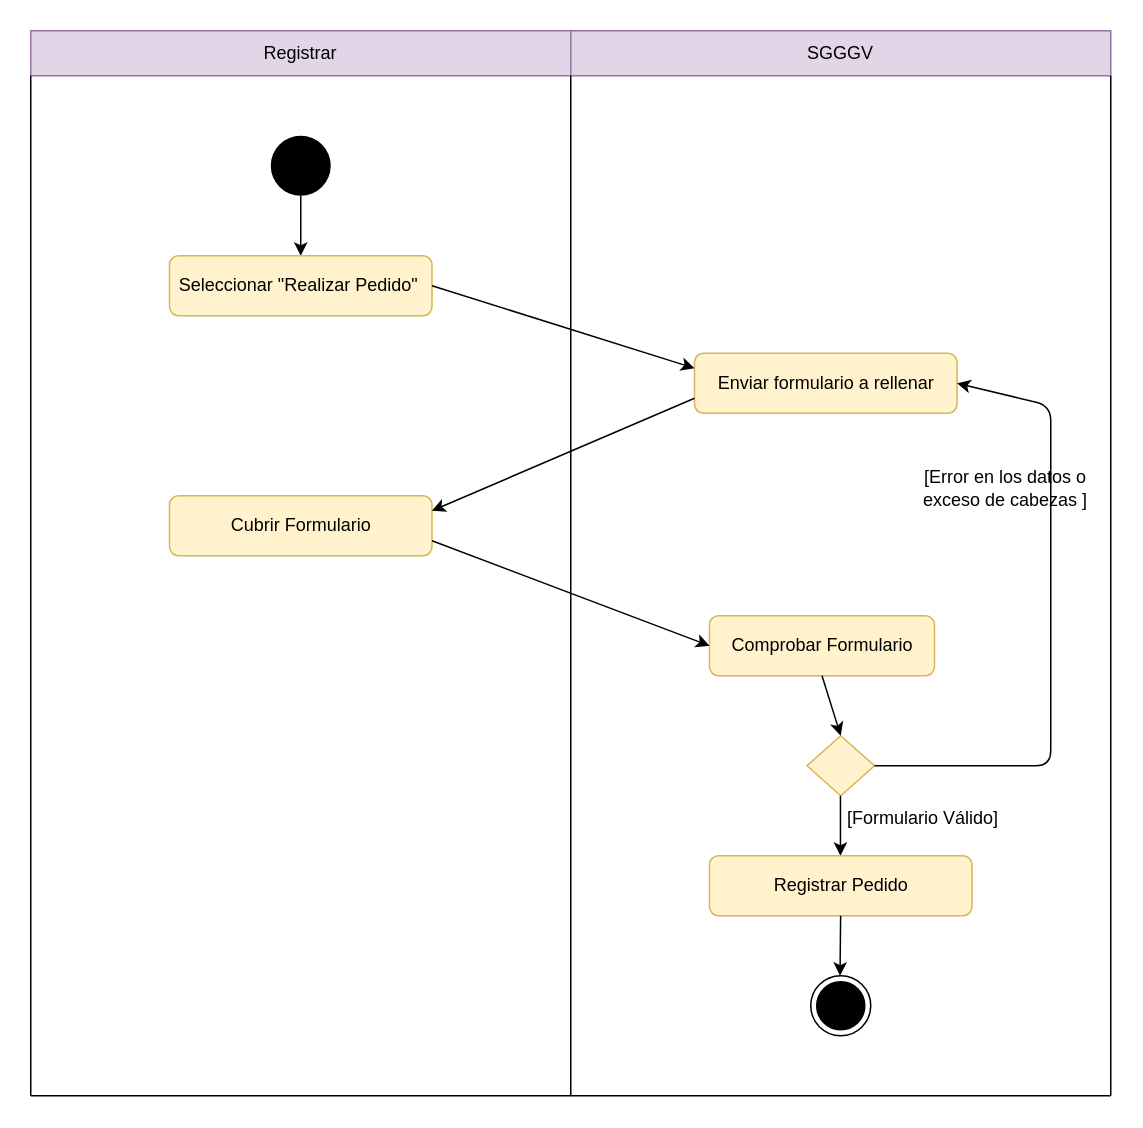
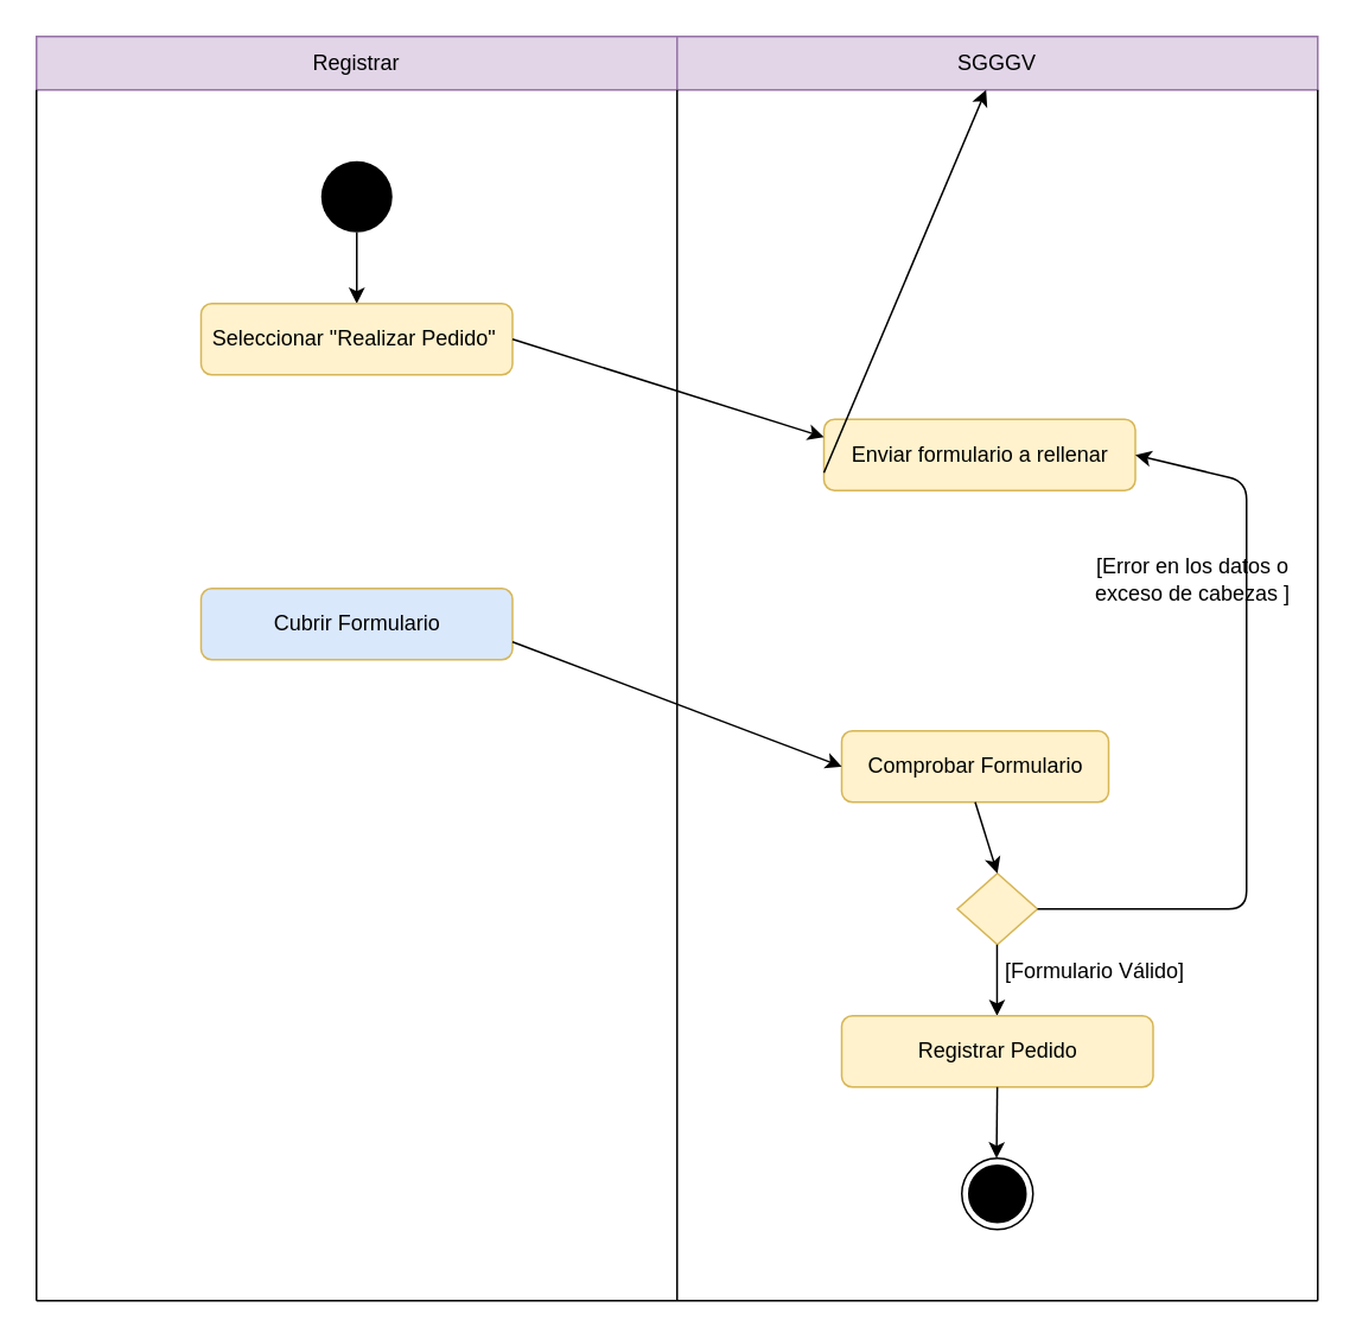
- <mxCell id="13" value="" style="endArrow=classic;html=1;entryX=1;entryY=0.25;entryDx=0;entryDy=0;exitX=0;exitY=0.75;exitDx=0;exitDy=0;" parent="1" source="10" target="12" edge="1"><mxGeometry width="50" height="50" relative="1" as="geometry"><mxPoint x="360" y="300" as="sourcePoint" /><mxPoint x="410" y="250" as="targetPoint" /></mxGeometry></mxCell>
+ <mxCell id="13" value="" style="endArrow=classic;html=1;exitX=0;exitY=0.75;exitDx=0;exitDy=0;" parent="1" source="10" target="4" edge="1"><mxGeometry width="50" height="50" relative="1" as="geometry"><mxPoint x="360" y="300" as="sourcePoint" /><mxPoint x="410" y="250" as="targetPoint" /></mxGeometry></mxCell>
- <mxCell id="12" value="Cubrir Formulario" style="rounded=1;whiteSpace=wrap;html=1;fillColor=#fff2cc;strokeColor=#d6b656;" parent="1" vertex="1"><mxGeometry x="112.5" y="330" width="175" height="40" as="geometry" /></mxCell>
+ <mxCell id="12" value="Cubrir Formulario" style="rounded=1;whiteSpace=wrap;html=1;fillColor=#dae8fc;strokeColor=#d6b656;" parent="1" vertex="1"><mxGeometry x="112.5" y="330" width="175" height="40" as="geometry" /></mxCell>
